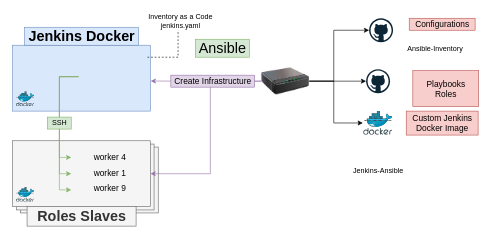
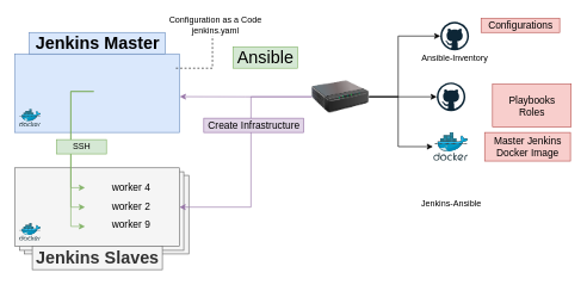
- <mxCell id="37" value="Inventory as a Code&lt;br&gt;jenkins.yaml" style="text;html=1;align=center;verticalAlign=middle;resizable=0;points=[];autosize=1;strokeColor=none;fontSize=12;" vertex="1" parent="1"><mxGeometry x="230" y="20" width="140" height="30" as="geometry" /></mxCell>
+ <mxCell id="37" value="Configuration as a Code&lt;br&gt;jenkins.yaml" style="text;html=1;align=center;verticalAlign=middle;resizable=0;points=[];autosize=1;strokeColor=none;fontSize=12;" vertex="1" parent="1"><mxGeometry x="230" y="20" width="140" height="30" as="geometry" /></mxCell>
- <mxCell id="23" value="Configurations" style="text;html=1;align=center;verticalAlign=middle;resizable=0;points=[];autosize=1;strokeColor=#b85450;fontSize=14;fillColor=#f8cecc;" vertex="1" parent="1"><mxGeometry x="682" y="30" width="110" height="20" as="geometry" /></mxCell>
+ <mxCell id="23" value="Configurations" style="text;html=1;align=center;verticalAlign=middle;resizable=0;points=[];autosize=1;strokeColor=#b85450;fontSize=14;fillColor=#f8cecc;" vertex="1" parent="1"><mxGeometry x="672" y="25" width="110" height="20" as="geometry" /></mxCell>
- <mxCell id="10" value="Jenkins Docker&lt;br style=&quot;font-size: 24px;&quot;&gt;" style="text;html=1;align=center;verticalAlign=middle;resizable=0;points=[];autosize=1;strokeColor=#6c8ebf;fillColor=#dae8fc;fontSize=24;fontStyle=1" vertex="1" parent="1"><mxGeometry x="40" y="45" width="190" height="30" as="geometry" /></mxCell>
+ <mxCell id="10" value="Jenkins Master&lt;br style=&quot;font-size: 24px;&quot;&gt;" style="text;html=1;align=center;verticalAlign=middle;resizable=0;points=[];autosize=1;strokeColor=#6c8ebf;fillColor=#dae8fc;fontSize=24;fontStyle=1" vertex="1" parent="1"><mxGeometry x="40" y="45" width="190" height="30" as="geometry" /></mxCell>
- <mxCell id="20" value="&lt;font style=&quot;font-size: 12px&quot;&gt;Ansible-Inventory&lt;/font&gt;" style="text;html=1;align=center;verticalAlign=middle;resizable=0;points=[];autosize=1;strokeColor=none;fontSize=14;" vertex="1" parent="1"><mxGeometry x="670" y="70" width="110" height="20" as="geometry" /></mxCell>
+ <mxCell id="20" value="&lt;font style=&quot;font-size: 12px&quot;&gt;Ansible-Inventory&lt;/font&gt;" style="text;html=1;align=center;verticalAlign=middle;resizable=0;points=[];autosize=1;strokeColor=none;fontSize=14;" vertex="1" parent="1"><mxGeometry x="580" y="70" width="110" height="20" as="geometry" /></mxCell>
- <mxCell id="25" value="Create Infrastructure" style="text;html=1;align=center;verticalAlign=middle;resizable=0;points=[];autosize=1;strokeColor=#9673a6;fontSize=14;fillColor=#e1d5e7;" vertex="1" parent="1"><mxGeometry x="284" y="125" width="140" height="20" as="geometry" /></mxCell>
+ <mxCell id="25" value="Create Infrastructure" style="text;html=1;align=center;verticalAlign=middle;resizable=0;points=[];autosize=1;strokeColor=#9673a6;fontSize=14;fillColor=#e1d5e7;" vertex="1" parent="1"><mxGeometry x="284" y="165" width="140" height="20" as="geometry" /></mxCell>
- <mxCell id="34" value="SSH" style="text;html=1;align=center;verticalAlign=middle;resizable=0;points=[];autosize=1;strokeColor=#82b366;fontSize=12;fillColor=#d5e8d4;" vertex="1" parent="1"><mxGeometry x="77.75" y="195" width="40" height="20" as="geometry" /></mxCell>
+ <mxCell id="34" value="SSH" style="text;html=1;align=center;verticalAlign=middle;resizable=0;points=[];autosize=1;strokeColor=#82b366;fontSize=12;fillColor=#d5e8d4;" vertex="1" parent="1"><mxGeometry x="77.75" y="195" width="70" height="20" as="geometry" /></mxCell>
- <mxCell id="39" value="Custom Jenkins &lt;br&gt;Docker Image" style="text;html=1;align=center;verticalAlign=middle;resizable=0;points=[];autosize=1;strokeColor=#b85450;fontSize=14;fillColor=#f8cecc;" vertex="1" parent="1"><mxGeometry x="677" y="185" width="120" height="40" as="geometry" /></mxCell>
+ <mxCell id="39" value="Master Jenkins &lt;br&gt;Docker Image" style="text;html=1;align=center;verticalAlign=middle;resizable=0;points=[];autosize=1;strokeColor=#b85450;fontSize=14;fillColor=#f8cecc;" vertex="1" parent="1"><mxGeometry x="677" y="185" width="120" height="40" as="geometry" /></mxCell>
- <mxCell id="31" value="worker 1" style="text;html=1;align=center;verticalAlign=middle;resizable=0;points=[];autosize=1;strokeColor=none;fontSize=14;" vertex="1" parent="1"><mxGeometry x="147.25" y="277.5" width="70" height="20" as="geometry" /></mxCell>
+ <mxCell id="31" value="worker 2" style="text;html=1;align=center;verticalAlign=middle;resizable=0;points=[];autosize=1;strokeColor=none;fontSize=14;" vertex="1" parent="1"><mxGeometry x="147.25" y="277.5" width="70" height="20" as="geometry" /></mxCell>
- <mxCell id="26" value="Roles Slaves" style="text;html=1;align=center;verticalAlign=middle;resizable=0;points=[];autosize=1;strokeColor=#666666;fillColor=#f5f5f5;fontSize=24;fontStyle=1;fontColor=#333333;" vertex="1" parent="1"><mxGeometry x="44" y="344" width="182" height="33" as="geometry" /></mxCell>
+ <mxCell id="26" value="Jenkins Slaves" style="text;html=1;align=center;verticalAlign=middle;resizable=0;points=[];autosize=1;strokeColor=#666666;fillColor=#f5f5f5;fontSize=24;fontStyle=1;fontColor=#333333;" vertex="1" parent="1"><mxGeometry x="44" y="344" width="182" height="33" as="geometry" /></mxCell>
